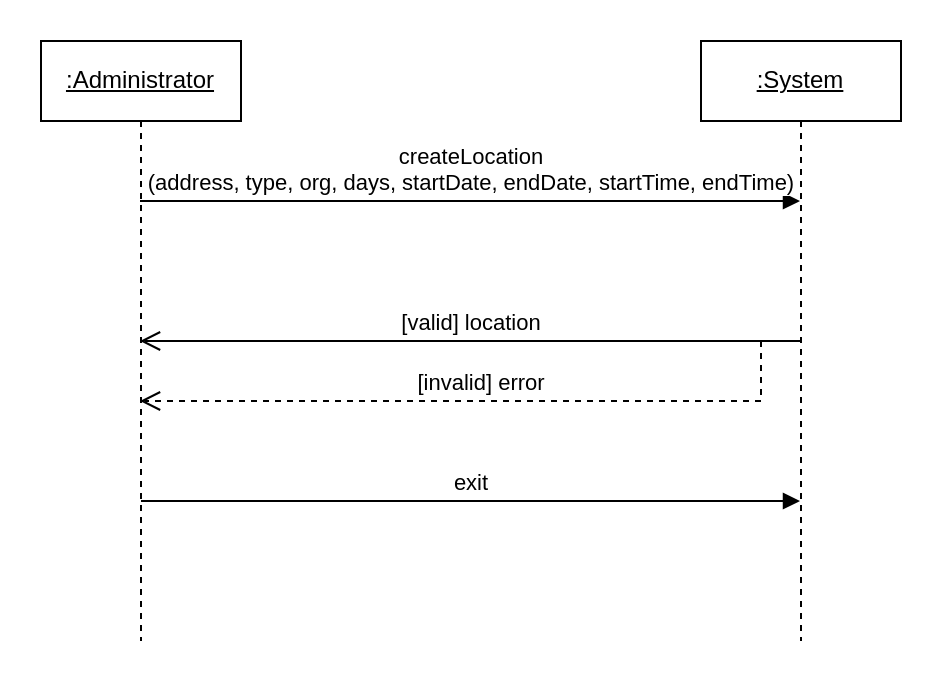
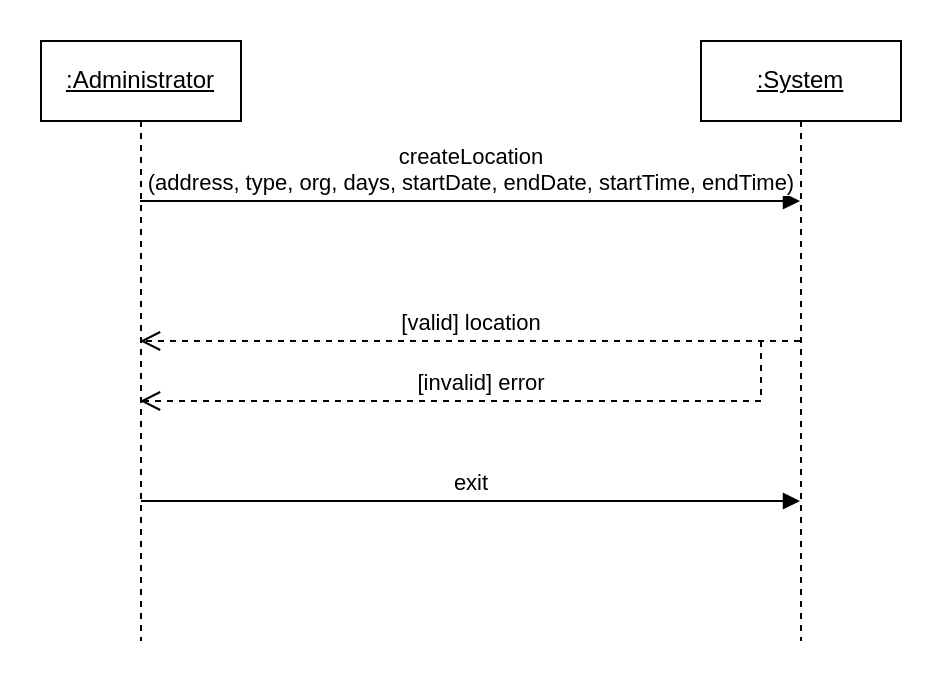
- <mxCell id="5" value="[valid] location" style="html=1;verticalAlign=bottom;endArrow=open;dashed=0;endSize=8;curved=0;rounded=0;" edge="1" parent="1" source="3" target="2"><mxGeometry relative="1" as="geometry"><mxPoint x="270" y="169.5" as="sourcePoint" /><mxPoint x="190" y="169.5" as="targetPoint" /></mxGeometry></mxCell>
+ <mxCell id="5" value="[valid] location" style="html=1;verticalAlign=bottom;endArrow=open;dashed=1;endSize=8;curved=0;rounded=0;" edge="1" parent="1" source="3" target="2"><mxGeometry relative="1" as="geometry"><mxPoint x="270" y="169.5" as="sourcePoint" /><mxPoint x="190" y="169.5" as="targetPoint" /></mxGeometry></mxCell>
